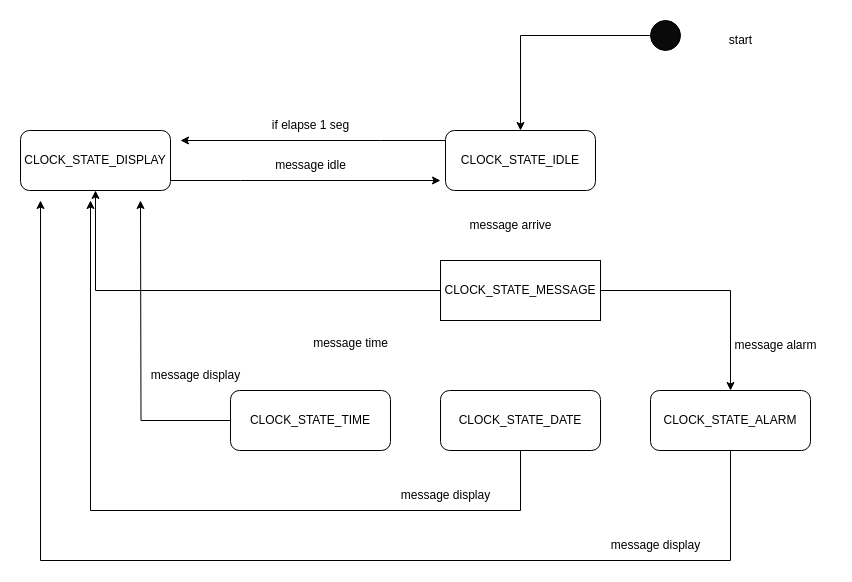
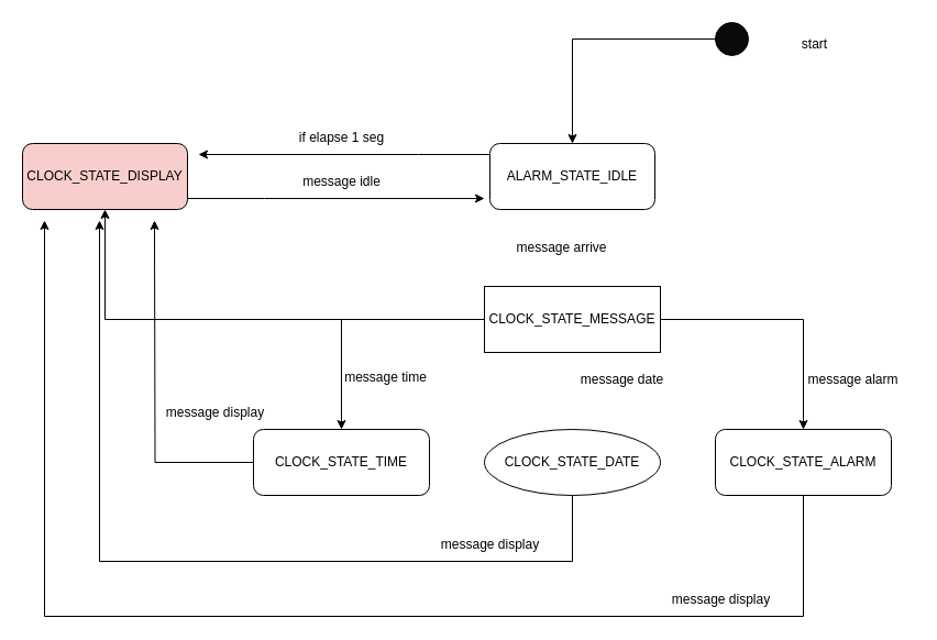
- <mxCell id="19" value="CLOCK_STATE_DISPLAY" style="rounded=1;whiteSpace=wrap;html=1;" vertex="1" parent="1"><mxGeometry x="20" y="130" width="150" height="60" as="geometry" /></mxCell>
+ <mxCell id="19" value="CLOCK_STATE_DISPLAY" style="rounded=1;whiteSpace=wrap;html=1;fillColor=#f8cecc;" vertex="1" parent="1"><mxGeometry x="20" y="130" width="150" height="60" as="geometry" /></mxCell>
- <mxCell id="3" value="CLOCK_STATE_IDLE" style="rounded=1;whiteSpace=wrap;html=1;" vertex="1" parent="1"><mxGeometry x="445" y="130" width="150" height="60" as="geometry" /></mxCell>
+ <mxCell id="3" value="ALARM_STATE_IDLE" style="rounded=1;whiteSpace=wrap;html=1;" vertex="1" parent="1"><mxGeometry x="445" y="130" width="150" height="60" as="geometry" /></mxCell>
+ <mxCell id="4" value="" style="edgeStyle=orthogonalEdgeStyle;rounded=0;orthogonalLoop=1;jettySize=auto;html=1;" edge="1" parent="1" source="7" target="9"><mxGeometry relative="1" as="geometry" /></mxCell>
+ <mxCell id="16" value="message date" style="text;html=1;align=center;verticalAlign=middle;resizable=0;points=[];autosize=1;strokeColor=none;fillColor=none;" vertex="1" parent="1"><mxGeometry x="515" y="330" width="100" height="30" as="geometry" /></mxCell>
- <mxCell id="11" value="CLOCK_STATE_DATE" style="rounded=1;whiteSpace=wrap;html=1;" vertex="1" parent="1"><mxGeometry x="440" y="390" width="160" height="60" as="geometry" /></mxCell>
+ <mxCell id="11" value="CLOCK_STATE_DATE" style="ellipse;whiteSpace=wrap;html=1;" vertex="1" parent="1"><mxGeometry x="440" y="390" width="160" height="60" as="geometry" /></mxCell>
